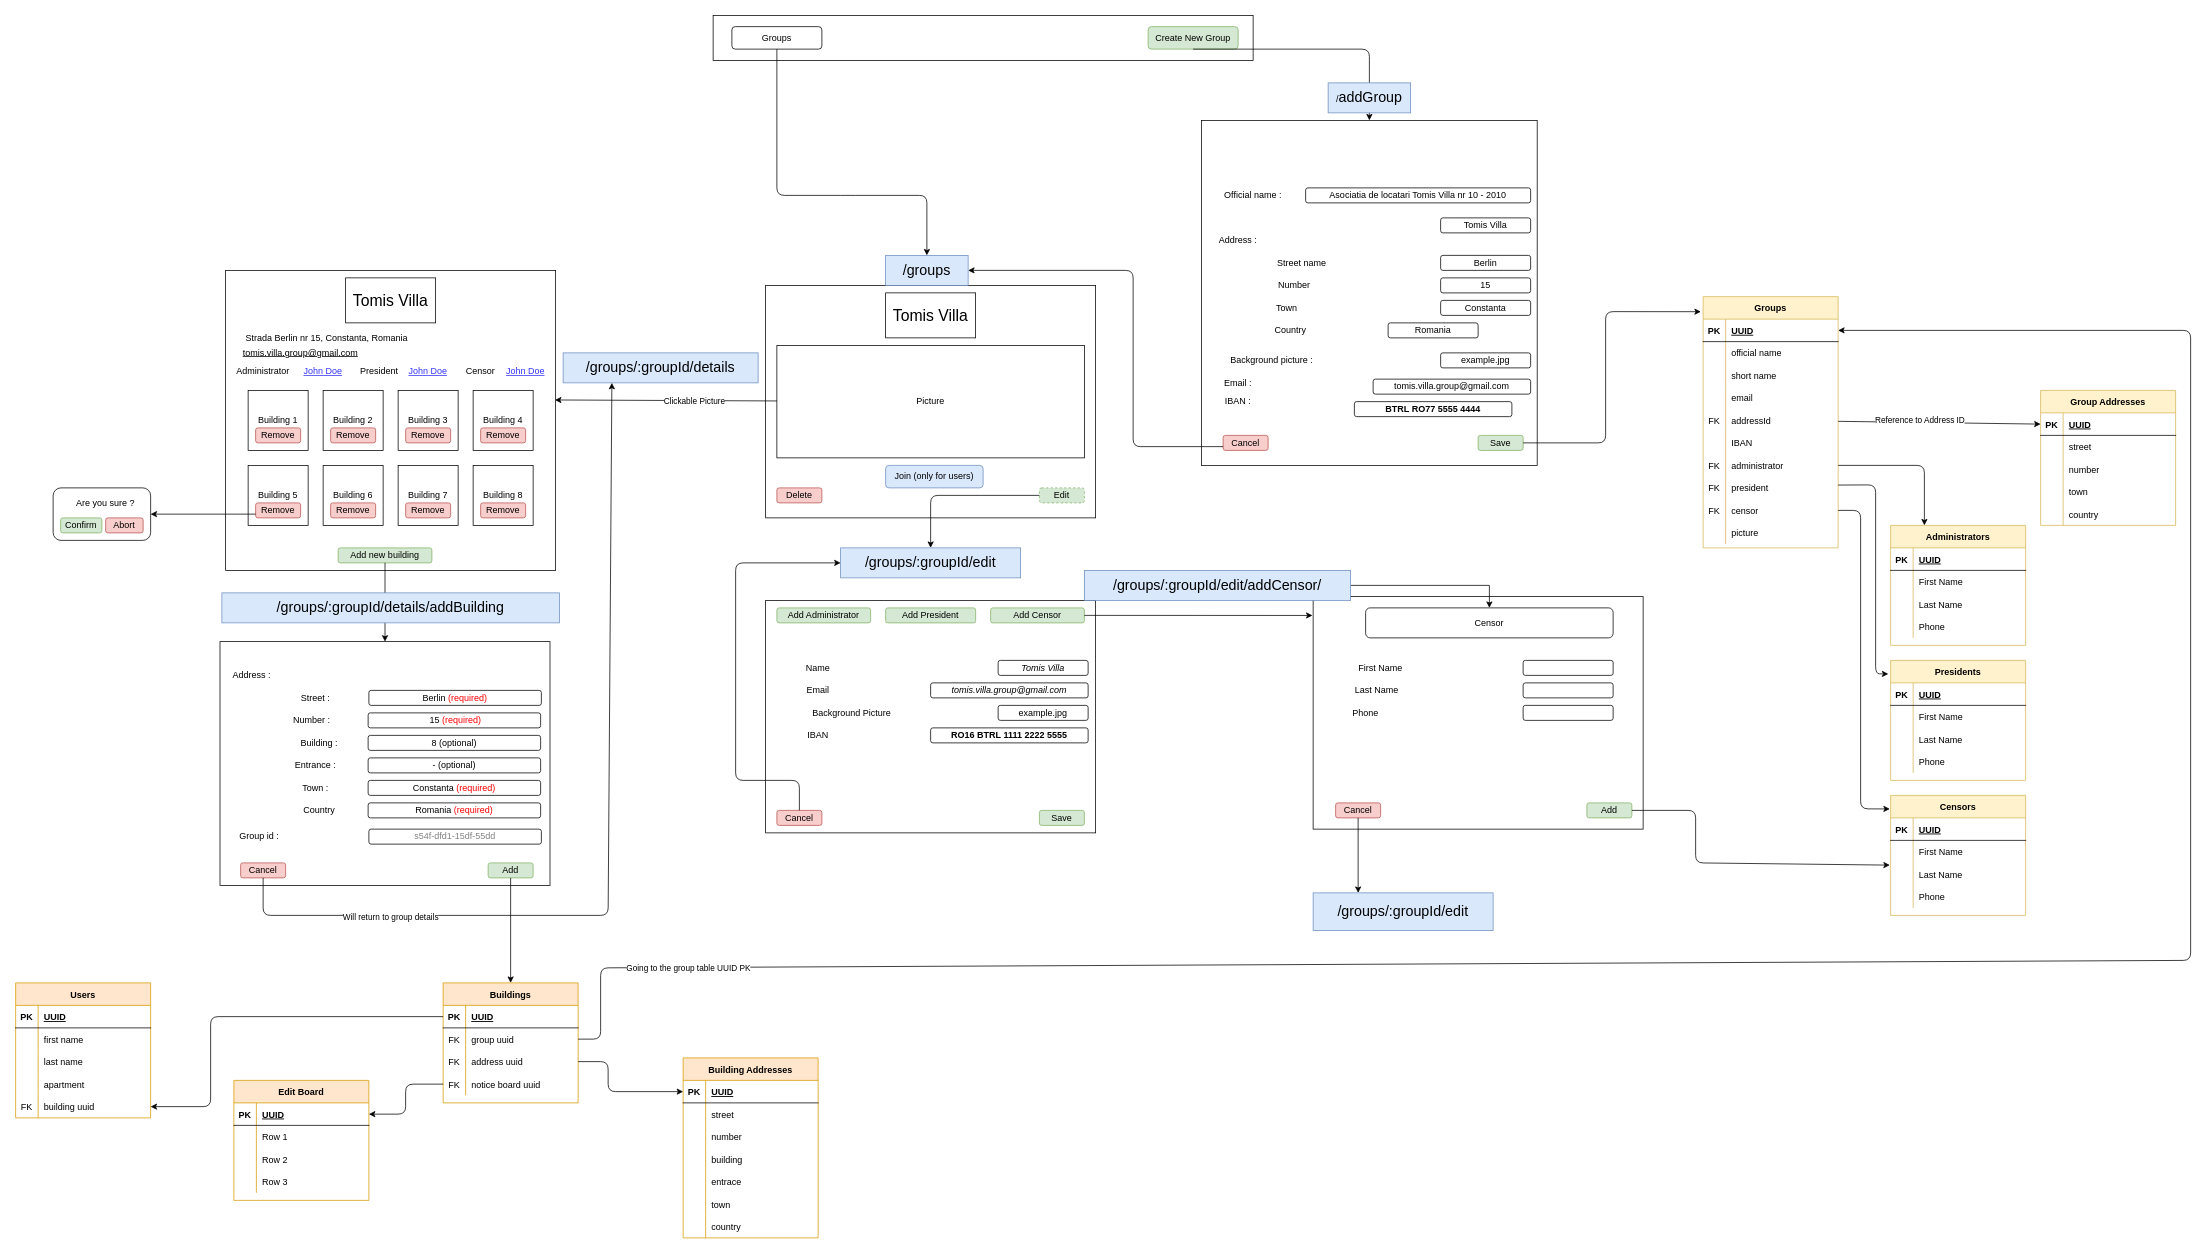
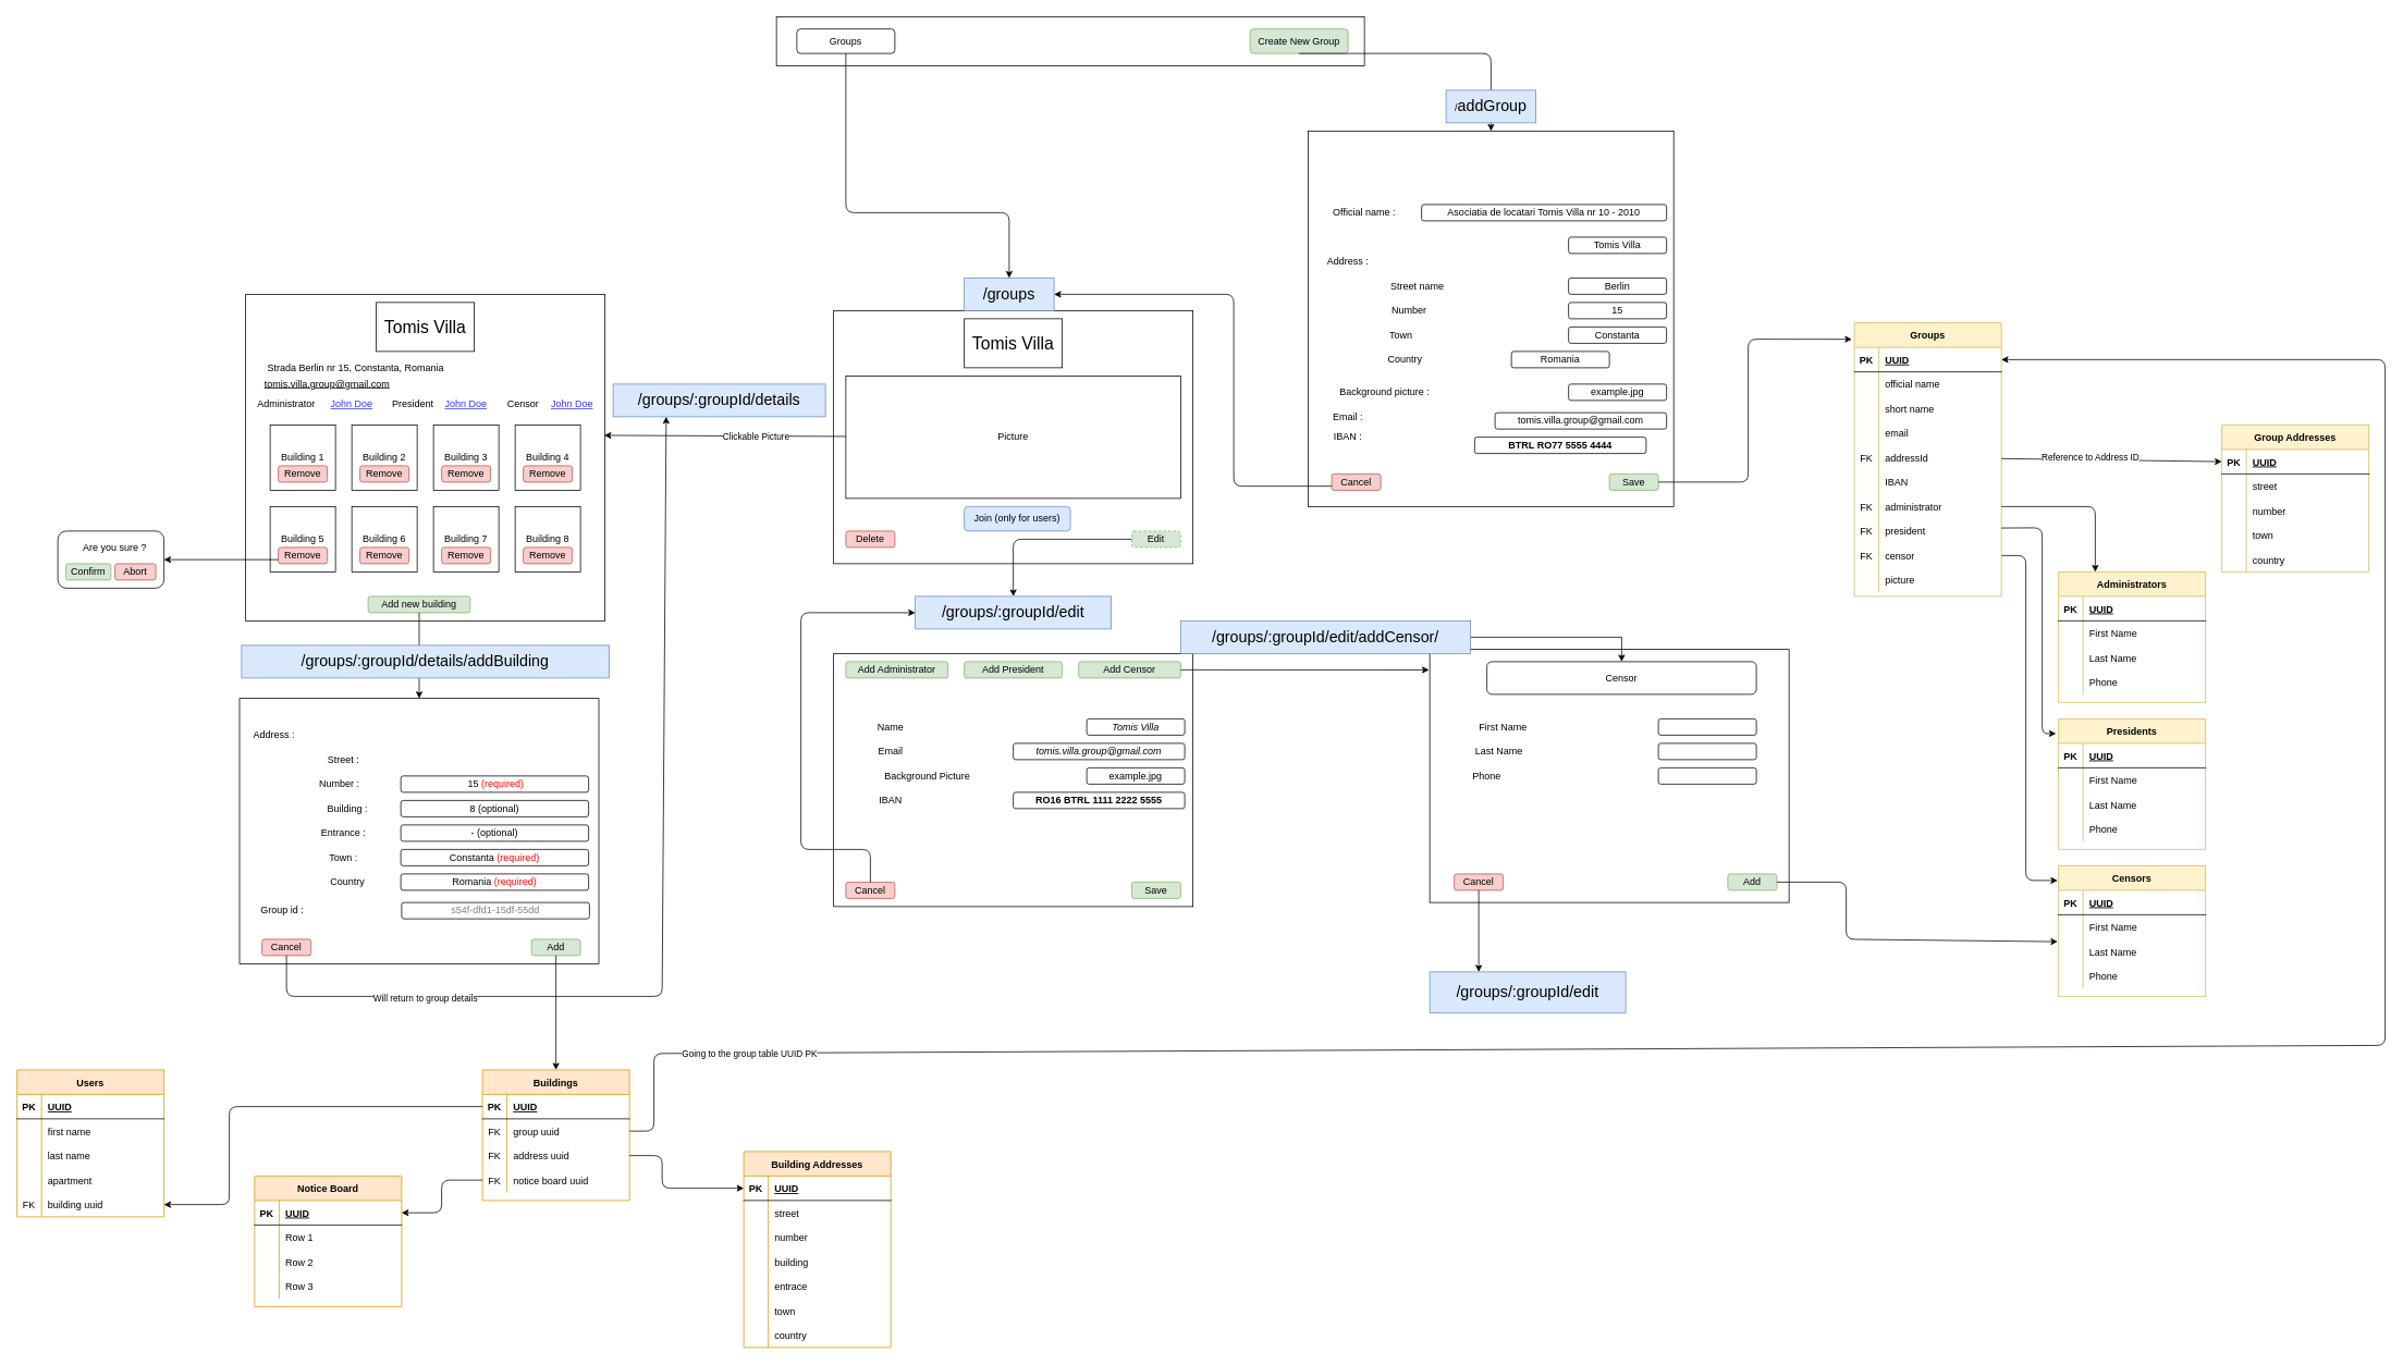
- <mxCell id="192" value="Berlin &lt;font color=&quot;#FF0000&quot;&gt;(required)&lt;/font&gt;" style="rounded=1;whiteSpace=wrap;html=1;gradientColor=none;" vertex="1" parent="1"><mxGeometry x="491" y="920" width="230" height="20" as="geometry" /></mxCell>
- <mxCell id="245" value="Edit Board" style="shape=table;startSize=30;container=1;collapsible=1;childLayout=tableLayout;fixedRows=1;rowLines=0;fontStyle=1;align=center;resizeLast=1;fillColor=#ffe6cc;strokeColor=#d79b00;" vertex="1" parent="1"><mxGeometry x="311" y="1440" width="180" height="160" as="geometry" /></mxCell>
+ <mxCell id="245" value="Notice Board" style="shape=table;startSize=30;container=1;collapsible=1;childLayout=tableLayout;fixedRows=1;rowLines=0;fontStyle=1;align=center;resizeLast=1;fillColor=#ffe6cc;strokeColor=#d79b00;" vertex="1" parent="1"><mxGeometry x="311" y="1440" width="180" height="160" as="geometry" /></mxCell>
